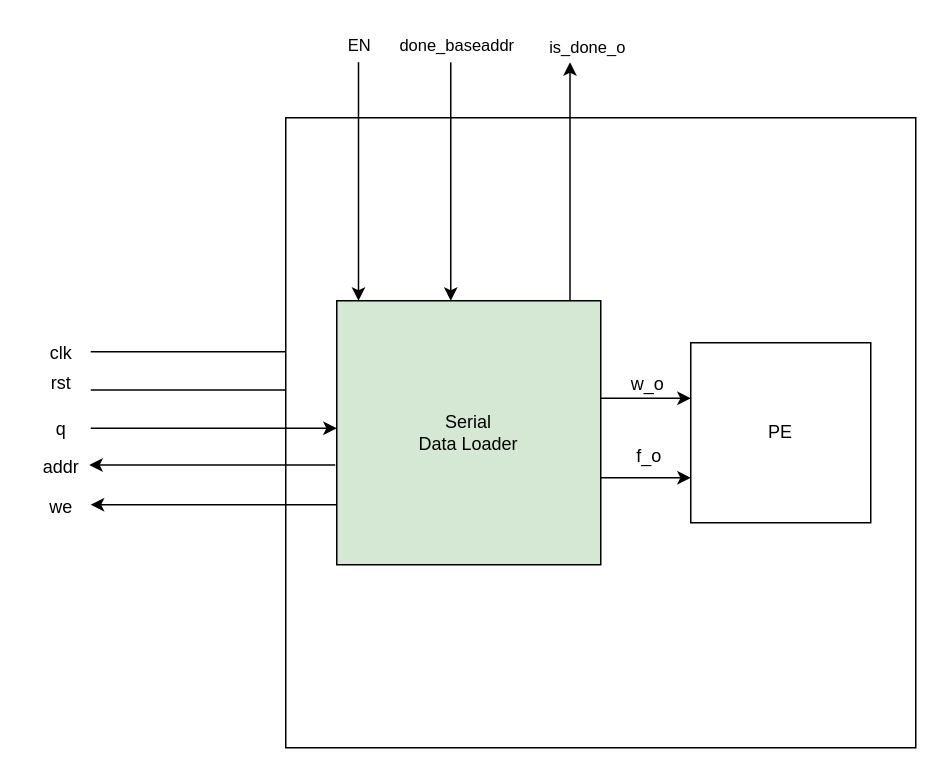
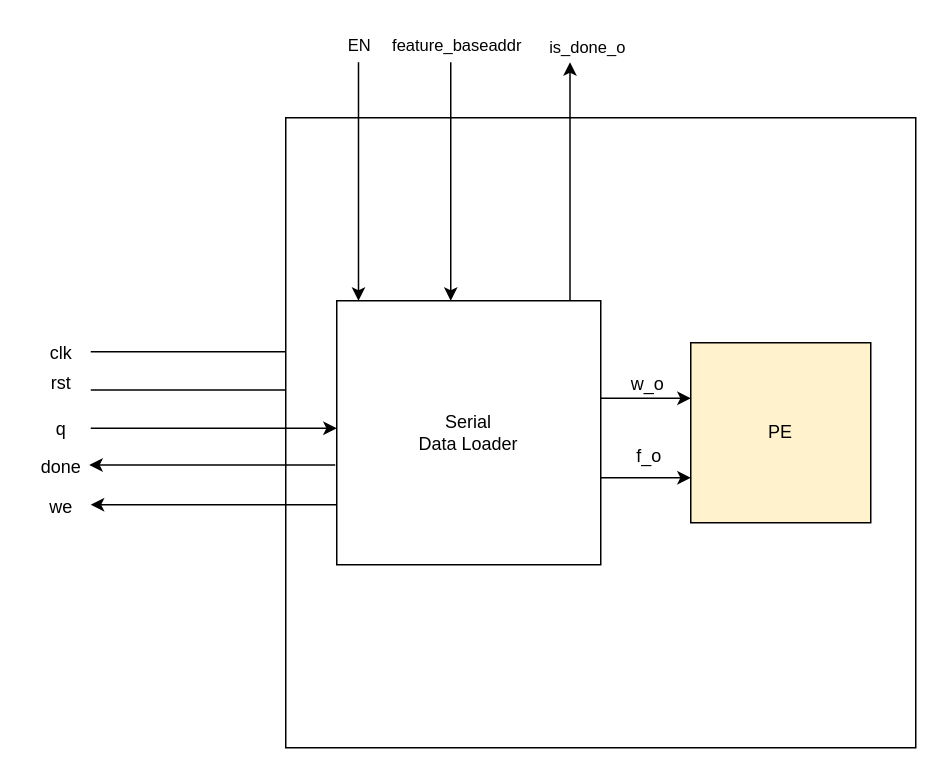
- <mxCell id="11" value="&lt;font style=&quot;font-size: 11px;&quot;&gt;done_baseaddr&lt;/font&gt;" style="text;html=1;align=center;verticalAlign=middle;resizable=0;points=[];autosize=1;strokeColor=none;fillColor=none;fontSize=12;" vertex="1" parent="1"><mxGeometry x="254" y="20" width="100" height="20" as="geometry" /></mxCell>
+ <mxCell id="11" value="&lt;font style=&quot;font-size: 11px;&quot;&gt;feature_baseaddr&lt;/font&gt;" style="text;html=1;align=center;verticalAlign=middle;resizable=0;points=[];autosize=1;strokeColor=none;fillColor=none;fontSize=12;" vertex="1" parent="1"><mxGeometry x="254" y="20" width="100" height="20" as="geometry" /></mxCell>
- <mxCell id="6" value="Serial&lt;br&gt;Data Loader" style="whiteSpace=wrap;html=1;aspect=fixed;fillColor=#d5e8d4;" vertex="1" parent="1"><mxGeometry x="224" y="200" width="176" height="176" as="geometry" /></mxCell>
+ <mxCell id="6" value="Serial&lt;br&gt;Data Loader" style="whiteSpace=wrap;html=1;aspect=fixed;" vertex="1" parent="1"><mxGeometry x="224" y="200" width="176" height="176" as="geometry" /></mxCell>
- <mxCell id="5" value="PE" style="whiteSpace=wrap;html=1;aspect=fixed;" vertex="1" parent="1"><mxGeometry x="460" y="228" width="120" height="120" as="geometry" /></mxCell>
+ <mxCell id="5" value="PE" style="whiteSpace=wrap;html=1;aspect=fixed;fillColor=#fff2cc;" vertex="1" parent="1"><mxGeometry x="460" y="228" width="120" height="120" as="geometry" /></mxCell>
- <mxCell id="17" value="addr" style="text;html=1;align=center;verticalAlign=middle;resizable=0;points=[];autosize=1;strokeColor=none;fillColor=none;fontSize=12;" vertex="1" parent="1"><mxGeometry x="20" y="301" width="40" height="20" as="geometry" /></mxCell>
+ <mxCell id="17" value="done" style="text;html=1;align=center;verticalAlign=middle;resizable=0;points=[];autosize=1;strokeColor=none;fillColor=none;fontSize=12;" vertex="1" parent="1"><mxGeometry x="20" y="301" width="40" height="20" as="geometry" /></mxCell>
